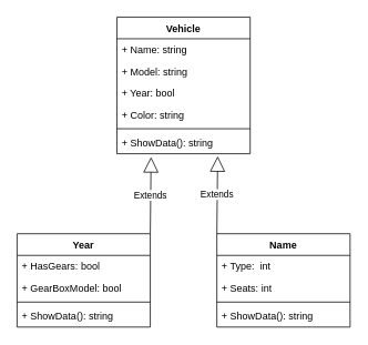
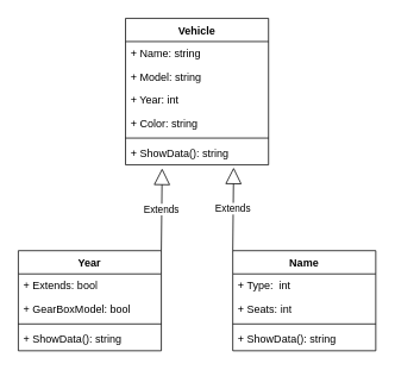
- <mxCell id="5" value="+ Year: bool" style="text;strokeColor=none;fillColor=none;align=left;verticalAlign=top;spacingLeft=4;spacingRight=4;overflow=hidden;rotatable=0;points=[[0,0.5],[1,0.5]];portConstraint=eastwest;whiteSpace=wrap;html=1;" vertex="1" parent="2"><mxGeometry y="78" width="160" height="26" as="geometry" /></mxCell>
+ <mxCell id="5" value="+ Year: int" style="text;strokeColor=none;fillColor=none;align=left;verticalAlign=top;spacingLeft=4;spacingRight=4;overflow=hidden;rotatable=0;points=[[0,0.5],[1,0.5]];portConstraint=eastwest;whiteSpace=wrap;html=1;" vertex="1" parent="2"><mxGeometry y="78" width="160" height="26" as="geometry" /></mxCell>
- <mxCell id="10" value="+ HasGears: bool" style="text;strokeColor=none;fillColor=none;align=left;verticalAlign=top;spacingLeft=4;spacingRight=4;overflow=hidden;rotatable=0;points=[[0,0.5],[1,0.5]];portConstraint=eastwest;whiteSpace=wrap;html=1;" vertex="1" parent="9"><mxGeometry y="26" width="160" height="26" as="geometry" /></mxCell>
+ <mxCell id="10" value="+ Extends: bool" style="text;strokeColor=none;fillColor=none;align=left;verticalAlign=top;spacingLeft=4;spacingRight=4;overflow=hidden;rotatable=0;points=[[0,0.5],[1,0.5]];portConstraint=eastwest;whiteSpace=wrap;html=1;" vertex="1" parent="9"><mxGeometry y="26" width="160" height="26" as="geometry" /></mxCell>
